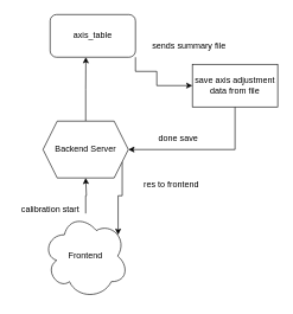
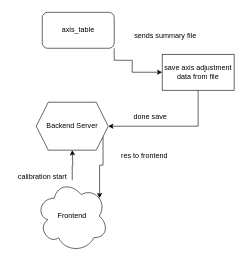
- <mxCell id="6" value="sends summary file&lt;br&gt;" style="text;html=1;align=center;verticalAlign=middle;resizable=0;points=[];autosize=1;strokeColor=none;fillColor=none;" vertex="1" parent="1"><mxGeometry x="200" y="50" width="130" height="30" as="geometry" /></mxCell>
+ <mxCell id="6" value="sends summary file&lt;br&gt;" style="text;html=1;align=center;verticalAlign=middle;resizable=0;points=[];autosize=1;strokeColor=none;fillColor=none;" vertex="1" parent="1"><mxGeometry x="210" y="45" width="130" height="30" as="geometry" /></mxCell>
- <mxCell id="9" style="edgeStyle=orthogonalEdgeStyle;rounded=0;orthogonalLoop=1;jettySize=auto;html=1;exitX=0.5;exitY=0;exitDx=0;exitDy=0;entryX=0.419;entryY=1;entryDx=0;entryDy=0;entryPerimeter=0;" edge="1" parent="1" source="11" target="3"><mxGeometry relative="1" as="geometry" /></mxCell>
